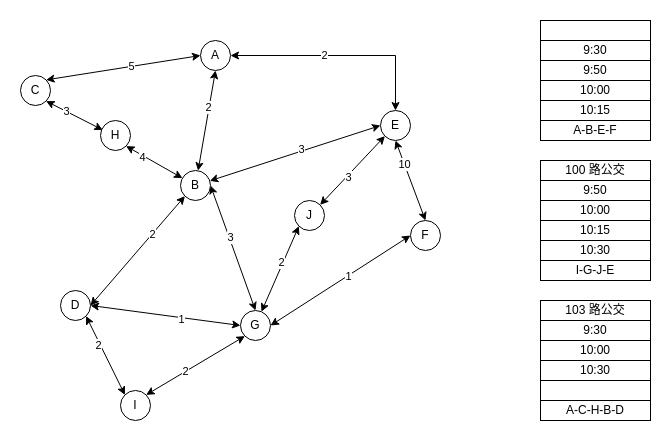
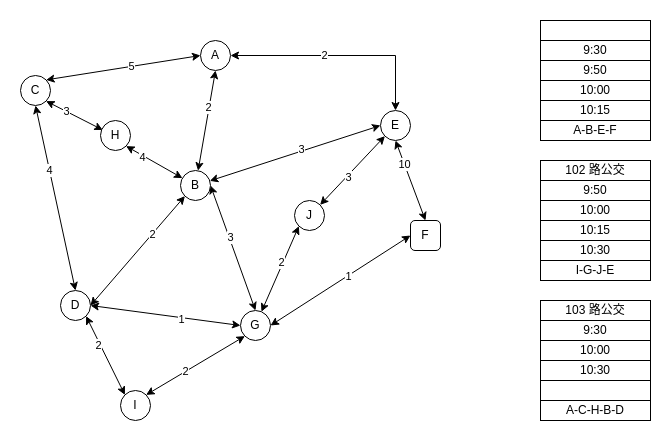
- <mxCell id="53" value="100&amp;nbsp;路公交" style="rounded=0;whiteSpace=wrap;html=1;strokeColor=default;" vertex="1" parent="51"><mxGeometry width="110" height="20" as="geometry" /></mxCell>
+ <mxCell id="53" value="102&amp;nbsp;路公交" style="rounded=0;whiteSpace=wrap;html=1;strokeColor=default;" vertex="1" parent="51"><mxGeometry width="110" height="20" as="geometry" /></mxCell>
+ <mxCell id="14" style="rounded=0;orthogonalLoop=1;jettySize=auto;html=1;exitX=0.5;exitY=1;exitDx=0;exitDy=0;entryX=0.5;entryY=0;entryDx=0;entryDy=0;startArrow=classic;startFill=1;" edge="1" parent="1" source="18" target="19"><mxGeometry relative="1" as="geometry" /></mxCell>
+ <mxCell id="15" value="4" style="edgeLabel;html=1;align=center;verticalAlign=middle;resizable=0;points=[];" vertex="1" connectable="0" parent="14"><mxGeometry x="-0.298" relative="1" as="geometry"><mxPoint as="offset" /></mxGeometry></mxCell>
- <mxCell id="22" value="F" style="ellipse;whiteSpace=wrap;html=1;aspect=fixed;" vertex="1" parent="1"><mxGeometry x="410" y="220" width="30" height="30" as="geometry" /></mxCell>
+ <mxCell id="22" value="F" style="whiteSpace=wrap;html=1;aspect=fixed;rounded=1;" vertex="1" parent="1"><mxGeometry x="410" y="220" width="30" height="30" as="geometry" /></mxCell>
